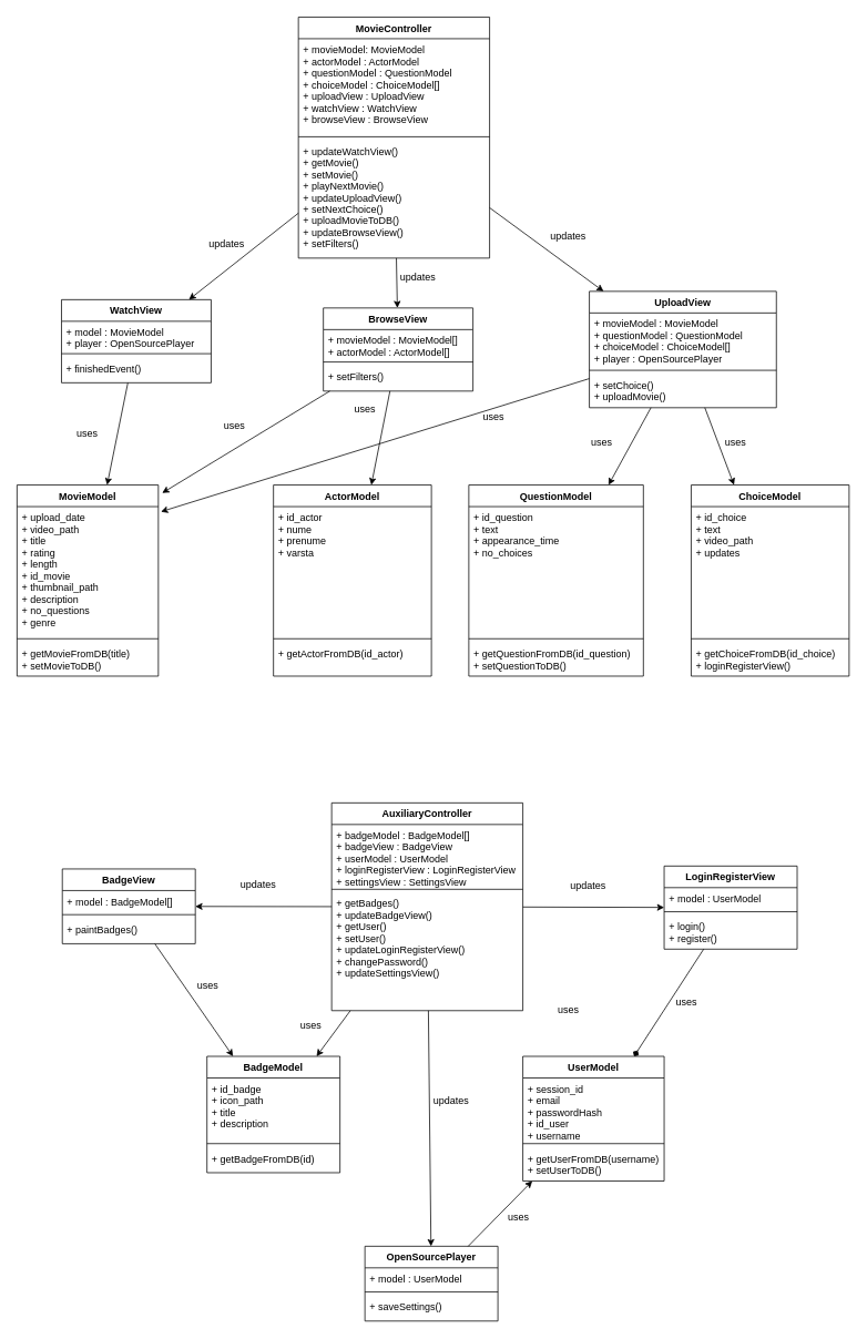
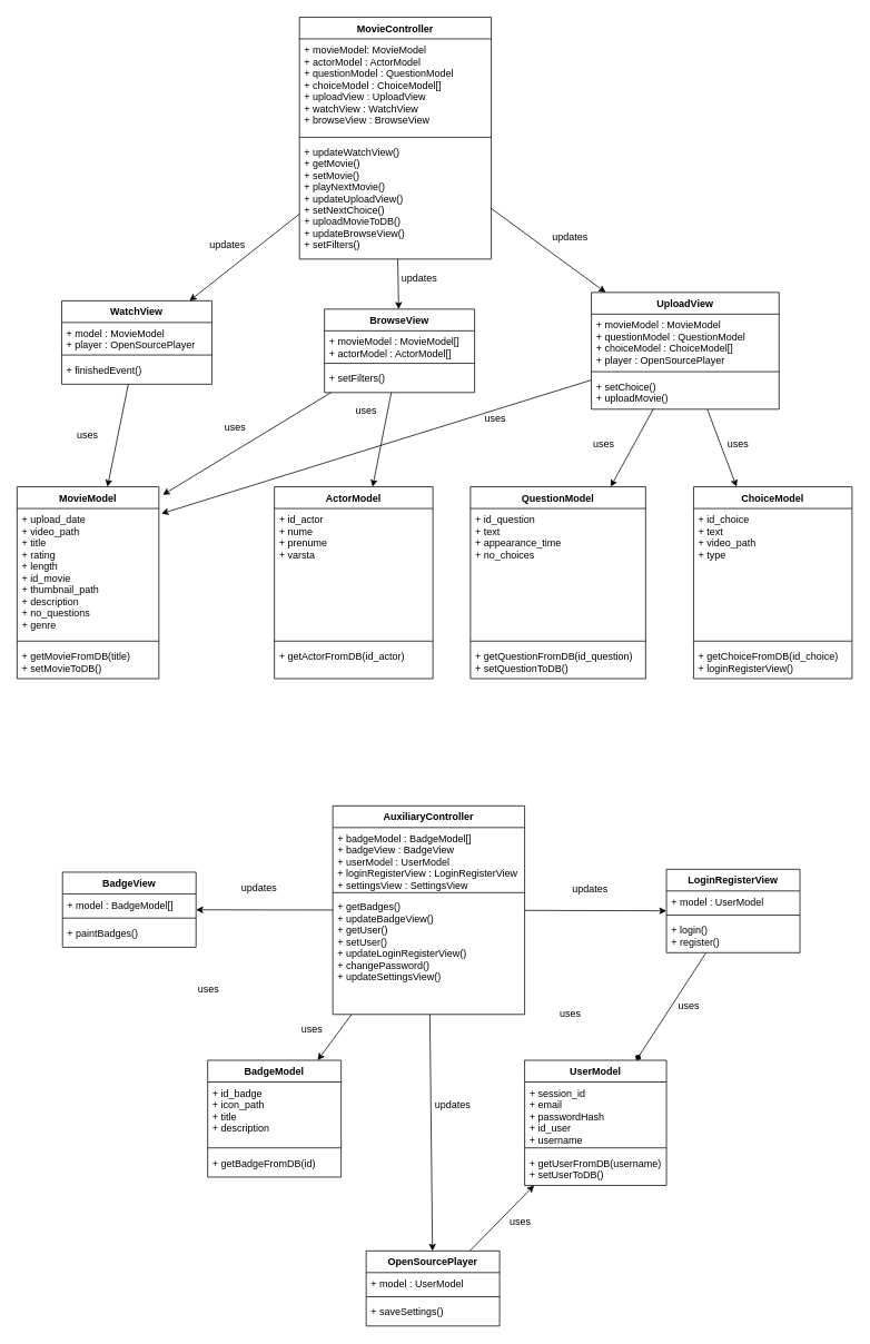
- <mxCell id="50" value="+ id_choice&#10;+ text&#10;+ video_path&#10;+ updates&#10;" style="text;strokeColor=none;fillColor=none;align=left;verticalAlign=top;spacingLeft=4;spacingRight=4;overflow=hidden;rotatable=0;points=[[0,0.5],[1,0.5]];portConstraint=eastwest;" vertex="1" parent="49"><mxGeometry y="26" width="190" height="154" as="geometry" /></mxCell>
+ <mxCell id="50" value="+ id_choice&#10;+ text&#10;+ video_path&#10;+ type&#10;" style="text;strokeColor=none;fillColor=none;align=left;verticalAlign=top;spacingLeft=4;spacingRight=4;overflow=hidden;rotatable=0;points=[[0,0.5],[1,0.5]];portConstraint=eastwest;" vertex="1" parent="49"><mxGeometry y="26" width="190" height="154" as="geometry" /></mxCell>
- <mxCell id="18" value="" style="endArrow=classic;html=1;" edge="1" parent="1" source="14" target="6"><mxGeometry width="50" height="50" relative="1" as="geometry"><mxPoint x="88.5" y="1487.5" as="sourcePoint" /><mxPoint x="138.5" y="1437.5" as="targetPoint" /></mxGeometry></mxCell>
